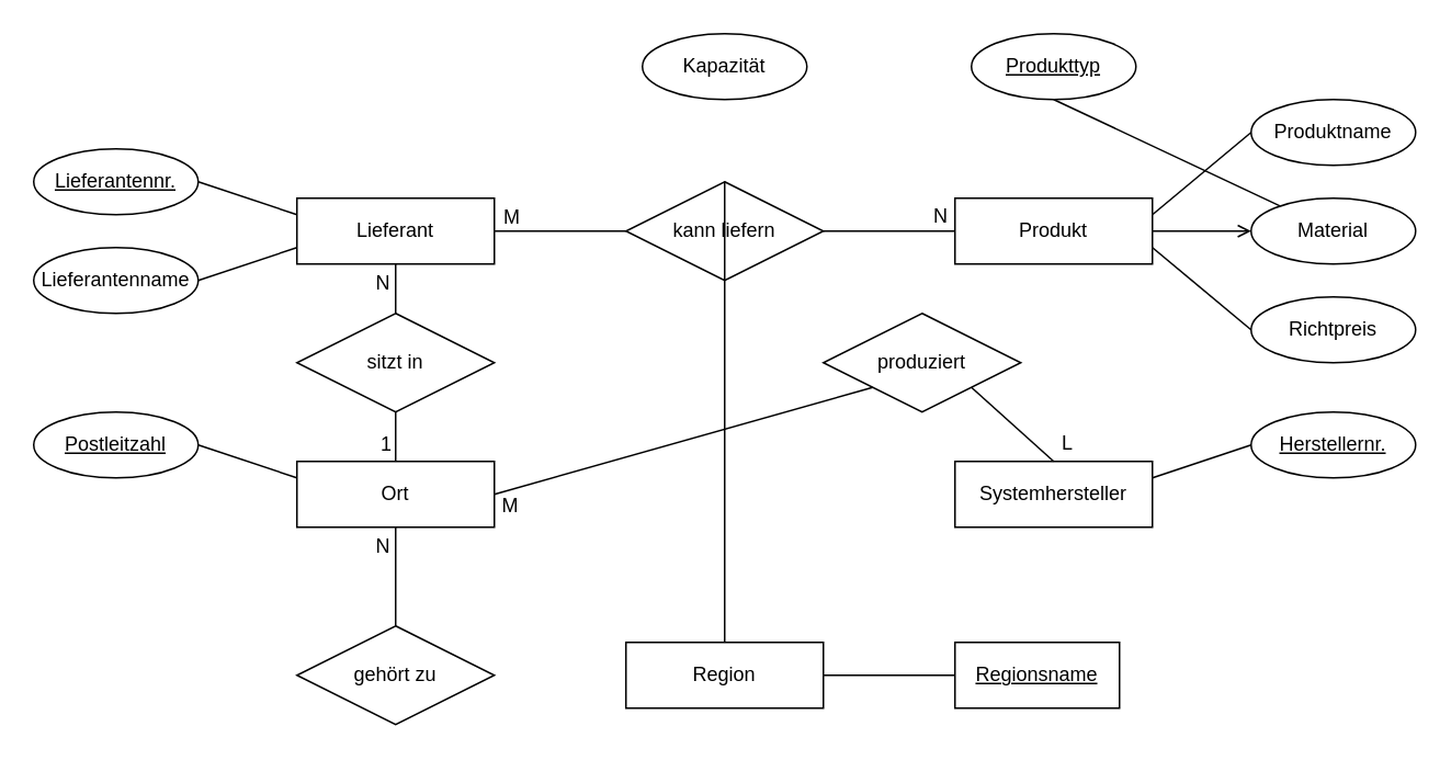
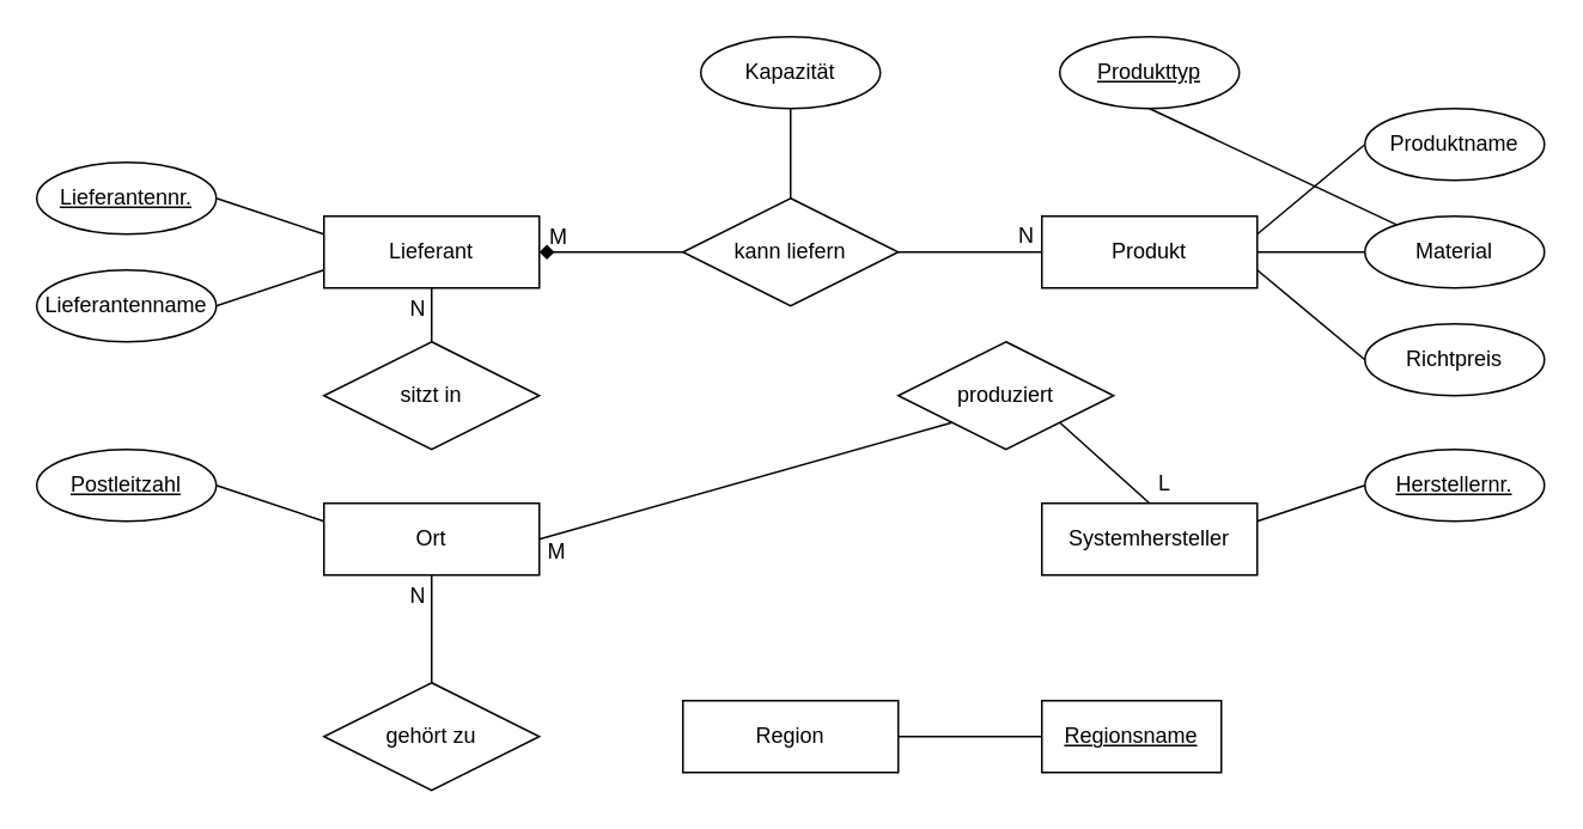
- <mxCell id="17" value="" style="endArrow=none;html=1;rounded=0;entryX=1;entryY=0.5;entryDx=0;entryDy=0;exitX=0;exitY=0.5;exitDx=0;exitDy=0;" edge="1" parent="1" source="8" target="2"><mxGeometry relative="1" as="geometry"><mxPoint x="310" y="200" as="sourcePoint" /><mxPoint x="390" y="200" as="targetPoint" /></mxGeometry></mxCell>
+ <mxCell id="17" value="" style="endArrow=diamond;html=1;rounded=0;entryX=1;entryY=0.5;entryDx=0;entryDy=0;exitX=0;exitY=0.5;exitDx=0;exitDy=0;" edge="1" parent="1" source="8" target="2"><mxGeometry relative="1" as="geometry"><mxPoint x="310" y="200" as="sourcePoint" /><mxPoint x="390" y="200" as="targetPoint" /></mxGeometry></mxCell>
- <mxCell id="35" value="" style="endArrow=open;html=1;rounded=0;exitX=1;exitY=0.5;exitDx=0;exitDy=0;entryX=0;entryY=0.5;entryDx=0;entryDy=0;" edge="1" parent="1" source="7" target="32"><mxGeometry relative="1" as="geometry"><mxPoint x="710" y="140" as="sourcePoint" /><mxPoint x="804.645" y="104.142" as="targetPoint" /></mxGeometry></mxCell>
+ <mxCell id="35" value="" style="endArrow=none;html=1;rounded=0;exitX=1;exitY=0.5;exitDx=0;exitDy=0;entryX=0;entryY=0.5;entryDx=0;entryDy=0;" edge="1" parent="1" source="7" target="32"><mxGeometry relative="1" as="geometry"><mxPoint x="710" y="140" as="sourcePoint" /><mxPoint x="804.645" y="104.142" as="targetPoint" /></mxGeometry></mxCell>
- <mxCell id="24" value="" style="endArrow=none;html=1;rounded=0;exitX=0.5;exitY=0;exitDx=0;exitDy=0;" edge="1" parent="1" source="8" target="6"><mxGeometry relative="1" as="geometry"><mxPoint x="400" y="320" as="sourcePoint" /><mxPoint x="560" y="320" as="targetPoint" /></mxGeometry></mxCell>
+ <mxCell id="24" value="" style="endArrow=none;html=1;rounded=0;exitX=0.5;exitY=0;exitDx=0;exitDy=0;entryX=0.5;entryY=1;entryDx=0;entryDy=0;" edge="1" parent="1" source="8" target="23"><mxGeometry relative="1" as="geometry"><mxPoint x="400" y="320" as="sourcePoint" /><mxPoint x="560" y="320" as="targetPoint" /></mxGeometry></mxCell>
- <mxCell id="10" value="" style="endArrow=none;html=1;rounded=0;exitX=0.5;exitY=1;exitDx=0;exitDy=0;" edge="1" parent="1" source="4" target="3"><mxGeometry relative="1" as="geometry"><mxPoint x="400" y="320" as="sourcePoint" /><mxPoint x="560" y="320" as="targetPoint" /></mxGeometry></mxCell>
- <mxCell id="11" value="1" style="resizable=0;html=1;align=right;verticalAlign=bottom;" connectable="0" vertex="1" parent="10"><mxGeometry x="1" relative="1" as="geometry"><mxPoint x="-2" y="-2" as="offset" /></mxGeometry></mxCell>
